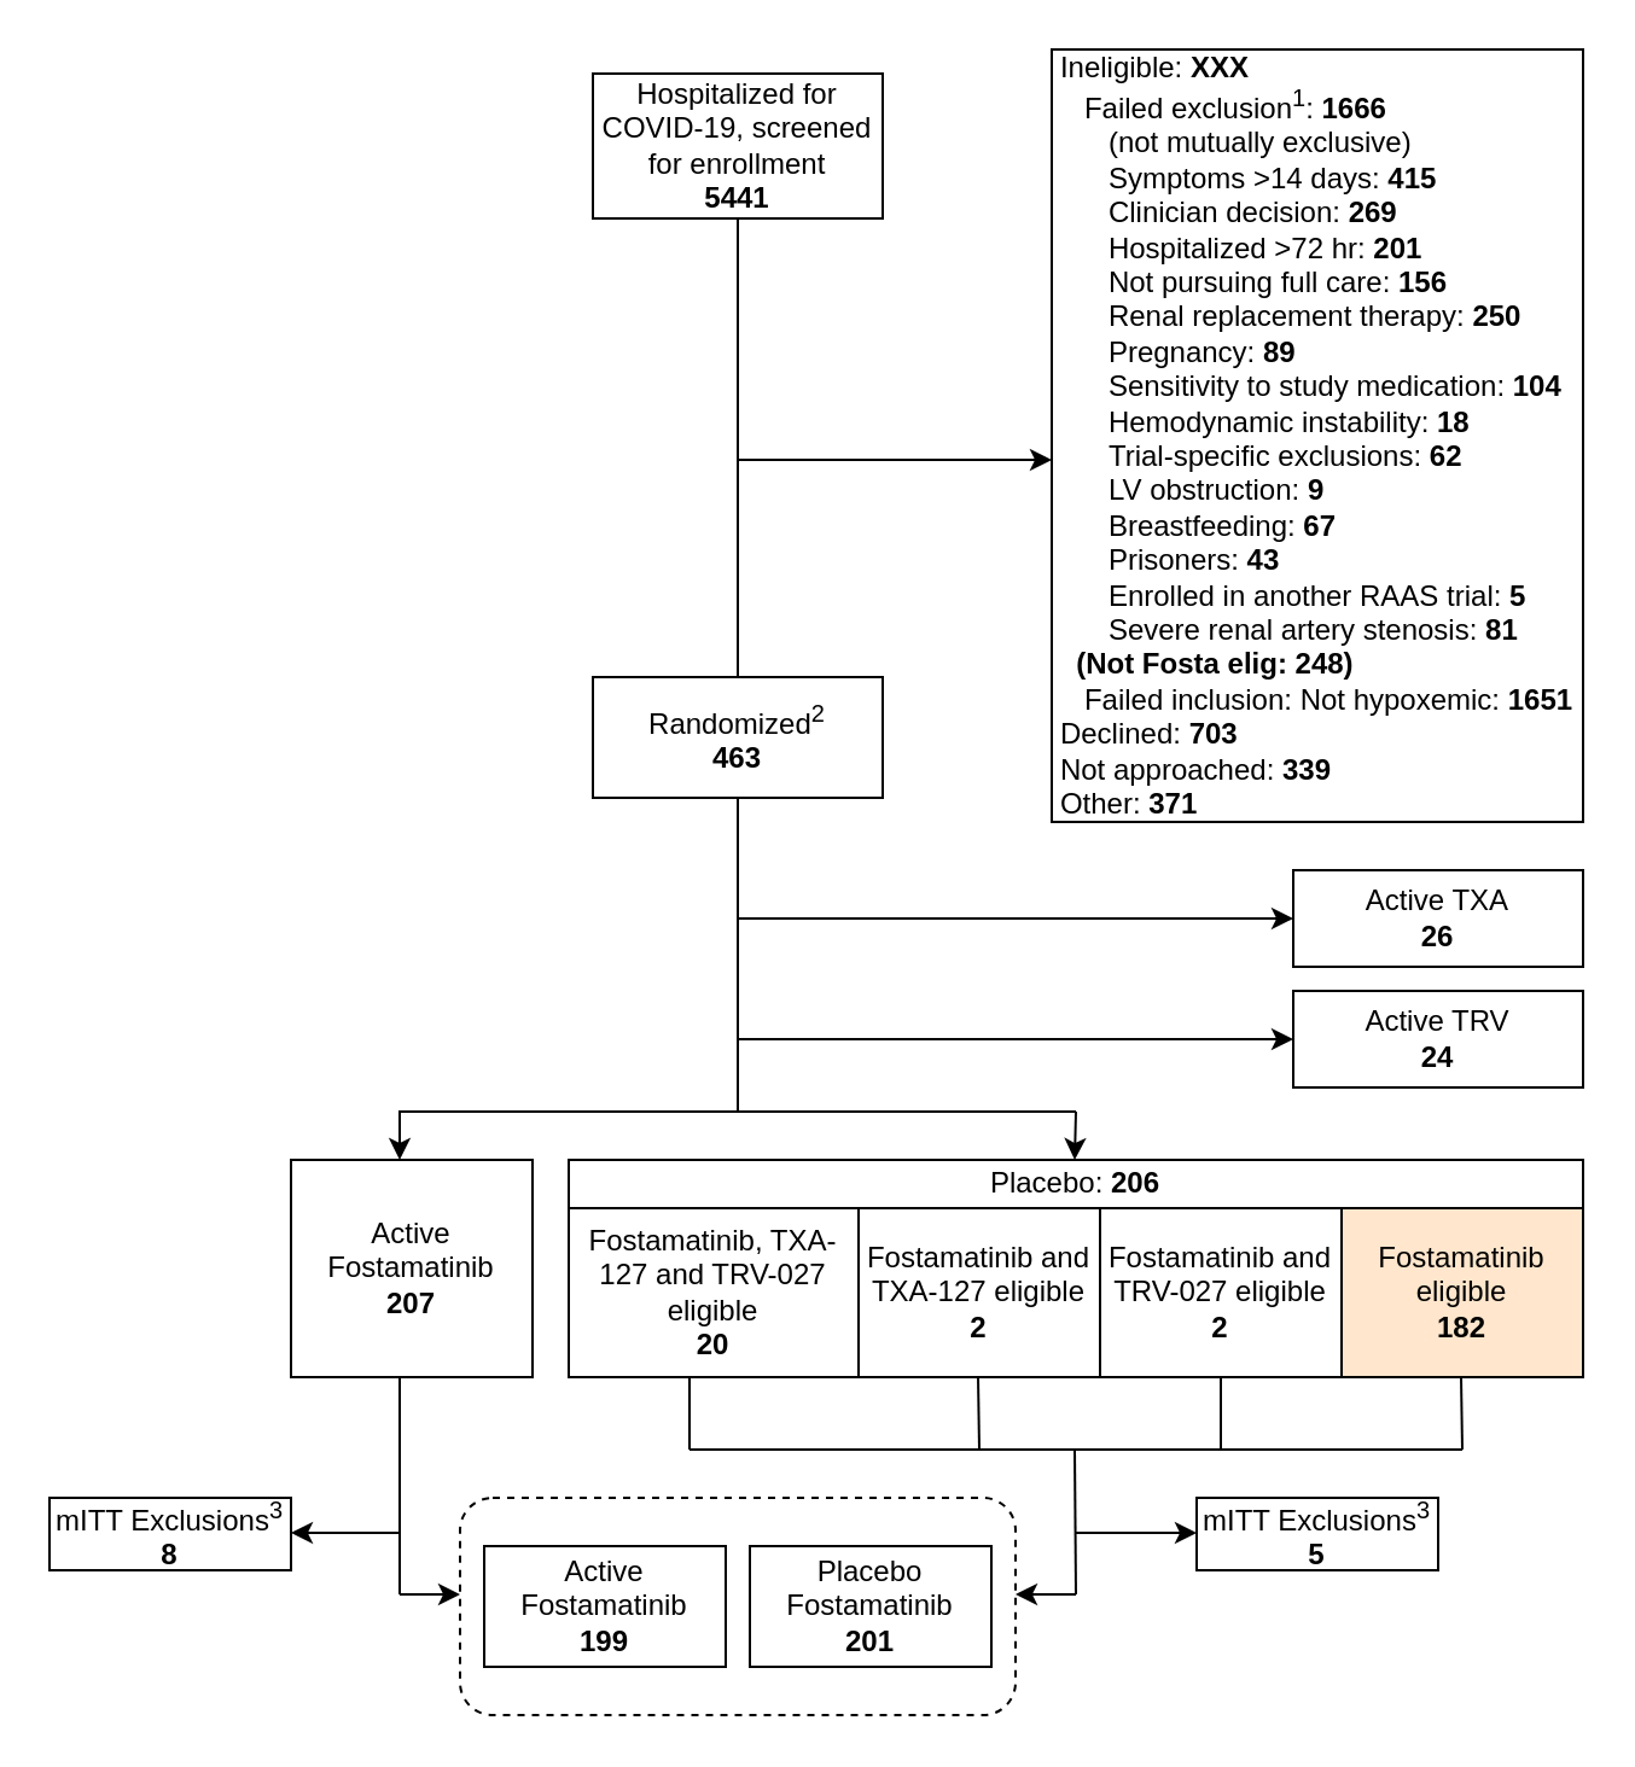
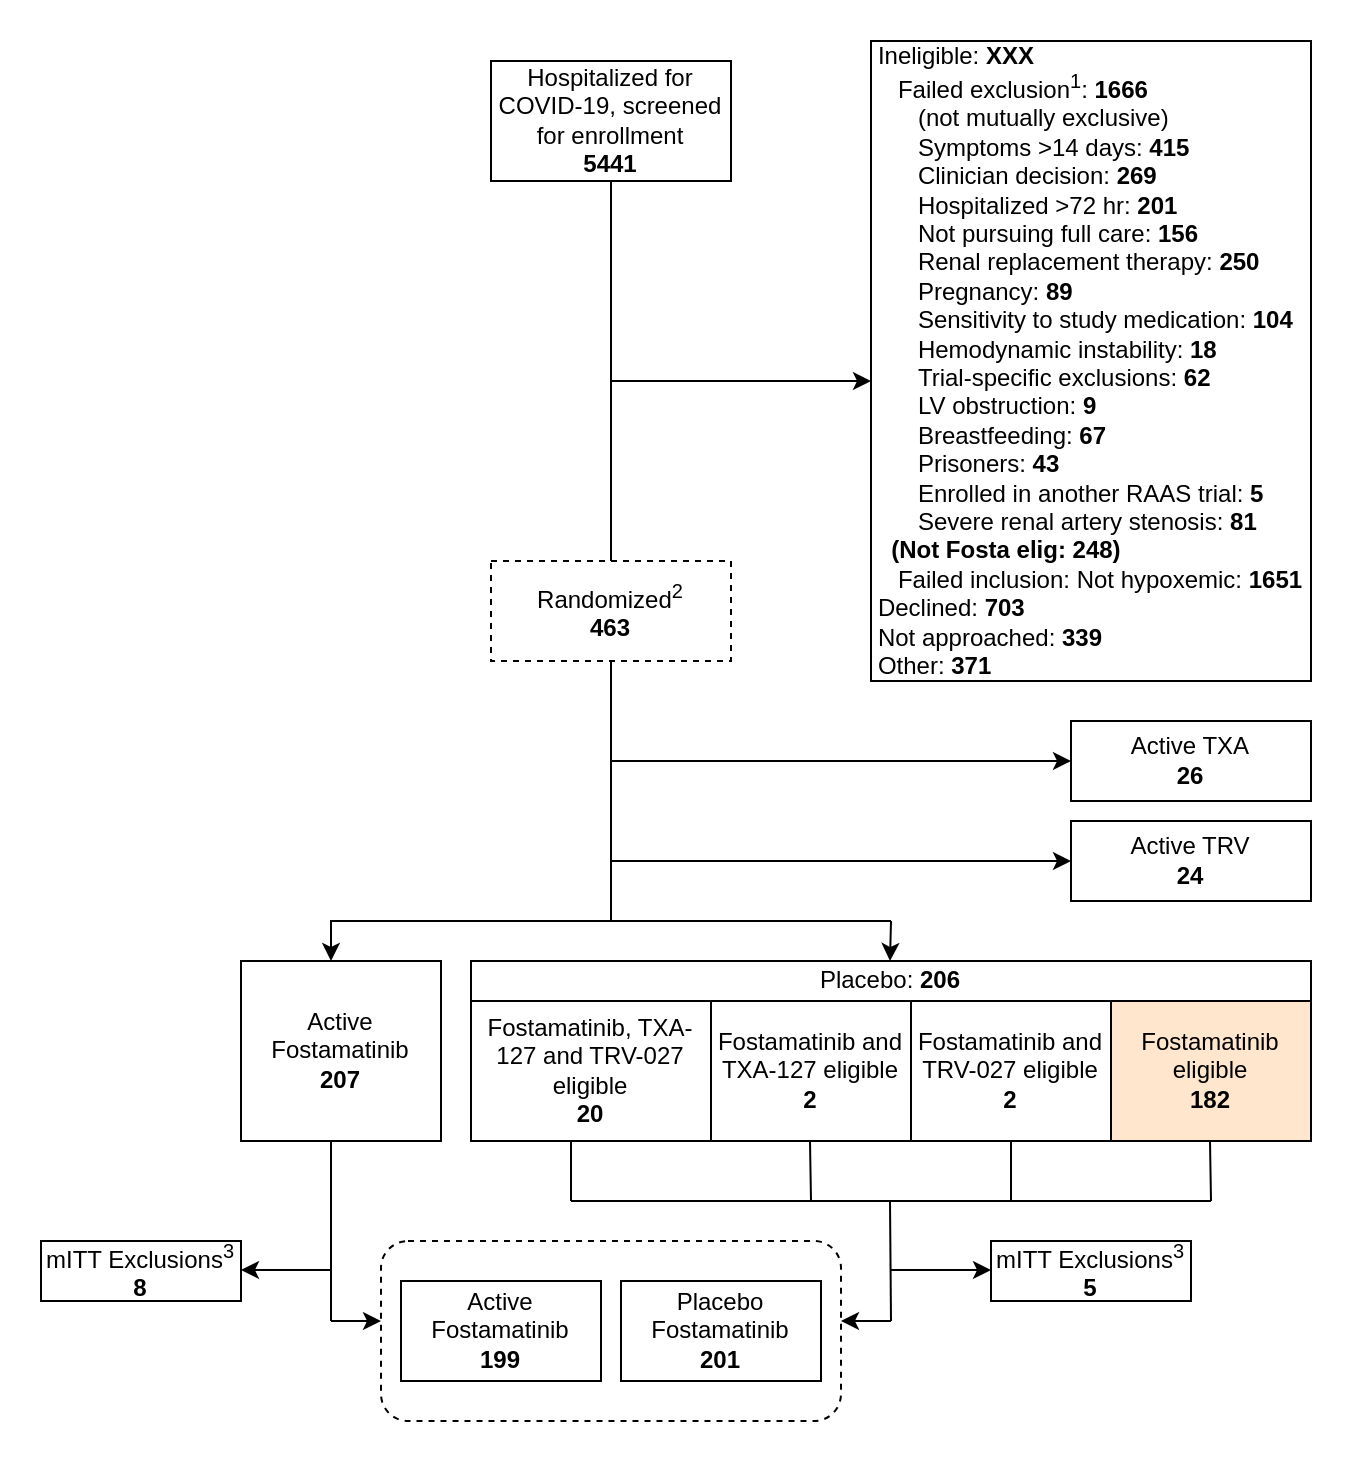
- <mxCell id="6" value="Randomized&lt;sup style=&quot;&quot;&gt;&lt;font style=&quot;font-size: 10px;&quot;&gt;2&lt;/font&gt;&lt;/sup&gt;&lt;br&gt;&lt;b&gt;463&lt;/b&gt;" style="rounded=0;whiteSpace=wrap;html=1;" parent="1" vertex="1"><mxGeometry x="245" y="280" width="120" height="50" as="geometry" /></mxCell>
+ <mxCell id="6" value="Randomized&lt;sup style=&quot;&quot;&gt;&lt;font style=&quot;font-size: 10px;&quot;&gt;2&lt;/font&gt;&lt;/sup&gt;&lt;br&gt;&lt;b&gt;463&lt;/b&gt;" style="rounded=0;whiteSpace=wrap;html=1;dashed=1;" parent="1" vertex="1"><mxGeometry x="245" y="280" width="120" height="50" as="geometry" /></mxCell>
